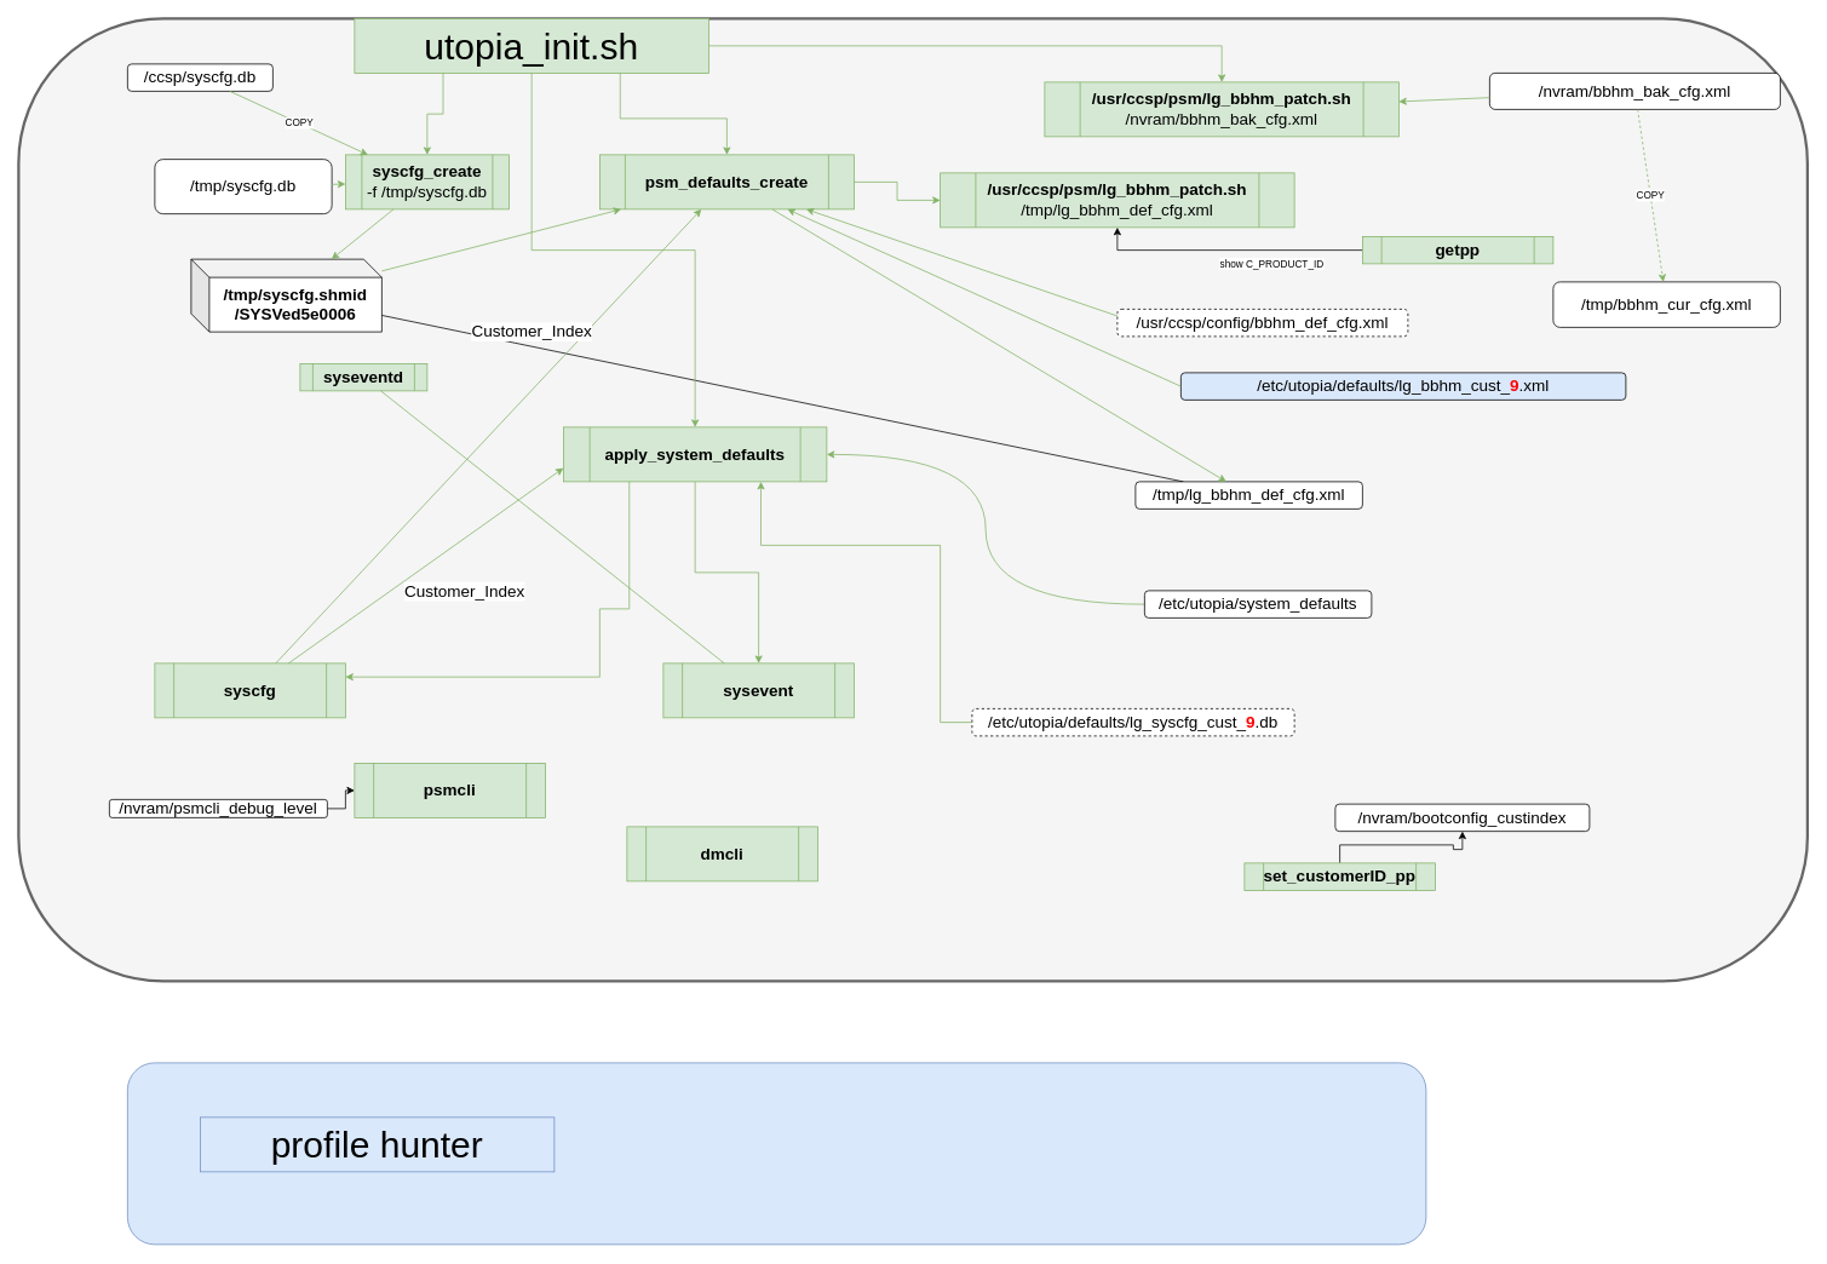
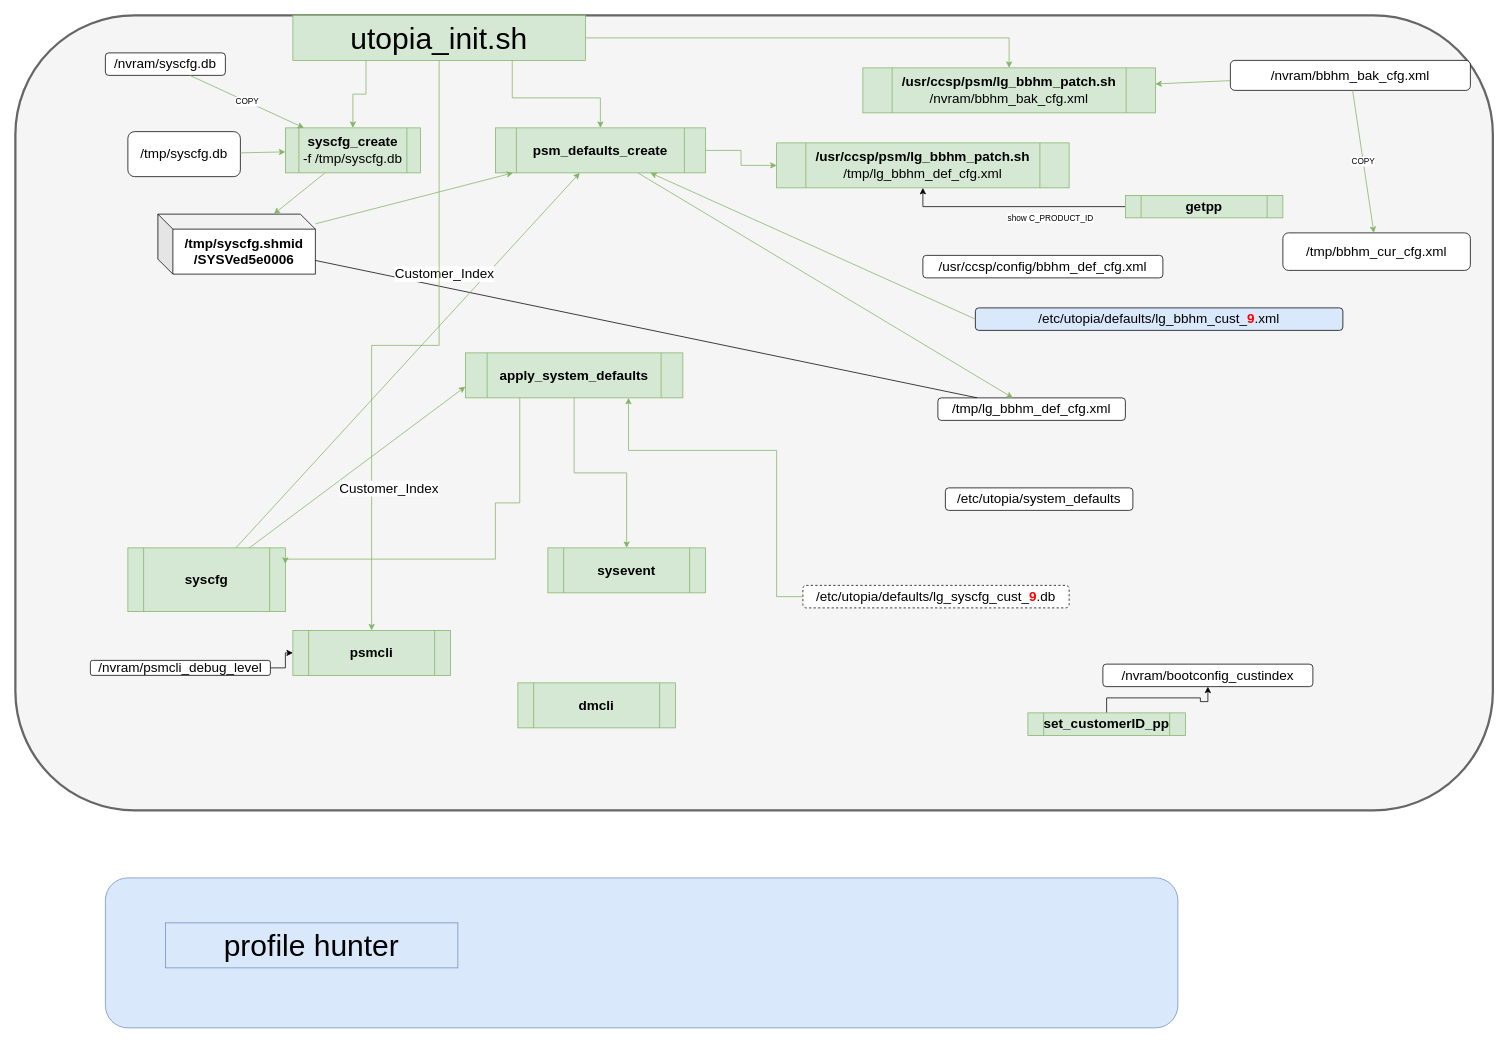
- <mxCell id="18" value="/ccsp/syscfg.db" style="rounded=1;whiteSpace=wrap;html=1;fontSize=18;" parent="1" vertex="1"><mxGeometry x="140" y="70" width="160" height="30" as="geometry" /></mxCell>
+ <mxCell id="18" value="/nvram/syscfg.db" style="rounded=1;whiteSpace=wrap;html=1;fontSize=18;" parent="1" vertex="1"><mxGeometry x="140" y="70" width="160" height="30" as="geometry" /></mxCell>
- <mxCell id="35" value="COPY" style="endArrow=classic;html=1;rounded=1;fillColor=#d5e8d4;strokeColor=#82b366;dashed=1;" parent="1" source="22" target="34" edge="1"><mxGeometry width="50" height="50" relative="1" as="geometry"><mxPoint x="1610" y="130" as="sourcePoint" /><mxPoint x="1426" y="185" as="targetPoint" /></mxGeometry></mxCell>
+ <mxCell id="35" value="COPY" style="endArrow=classic;html=1;rounded=1;fillColor=#d5e8d4;strokeColor=#82b366;" parent="1" source="22" target="34" edge="1"><mxGeometry width="50" height="50" relative="1" as="geometry"><mxPoint x="1610" y="130" as="sourcePoint" /><mxPoint x="1426" y="185" as="targetPoint" /></mxGeometry></mxCell>
- <mxCell id="17" value="/tmp/syscfg.db" style="rounded=1;whiteSpace=wrap;html=1;fontSize=18;" parent="1" vertex="1"><mxGeometry x="170" y="175" width="195" height="60" as="geometry" /></mxCell>
+ <mxCell id="17" value="/tmp/syscfg.db" style="rounded=1;whiteSpace=wrap;html=1;fontSize=18;" parent="1" vertex="1"><mxGeometry x="170" y="175" width="150" height="60" as="geometry" /></mxCell>
- <mxCell id="38" value="" style="edgeStyle=orthogonalEdgeStyle;rounded=0;orthogonalLoop=1;jettySize=auto;html=1;fontSize=18;fillColor=#d5e8d4;strokeColor=#82b366;exitX=0.5;exitY=1;exitDx=0;exitDy=0;fontColor=#000000;" parent="1" source="3" target="37" edge="1"><mxGeometry relative="1" as="geometry"><mxPoint x="810" y="240" as="sourcePoint" /><mxPoint x="1050" y="600" as="targetPoint" /></mxGeometry></mxCell>
+ <mxCell id="38" value="" style="edgeStyle=orthogonalEdgeStyle;rounded=0;orthogonalLoop=1;jettySize=auto;html=1;fontSize=18;fillColor=#d5e8d4;strokeColor=#82b366;exitX=0.5;exitY=1;exitDx=0;exitDy=0;fontColor=#000000;" parent="1" source="3" target="48" edge="1"><mxGeometry relative="1" as="geometry"><mxPoint x="810" y="240" as="sourcePoint" /><mxPoint x="1050" y="600" as="targetPoint" /></mxGeometry></mxCell>
- <mxCell id="30" value="" style="endArrow=classic;html=1;rounded=1;exitX=0;exitY=0.25;exitDx=0;exitDy=0;fillColor=#d5e8d4;strokeColor=#82b366;" parent="1" source="29" target="7" edge="1"><mxGeometry width="50" height="50" relative="1" as="geometry"><mxPoint x="1166" y="490" as="sourcePoint" /><mxPoint x="848" y="240" as="targetPoint" /></mxGeometry></mxCell>
- <mxCell id="29" value="/usr/ccsp/config/bbhm_def_cfg.xml" style="rounded=1;whiteSpace=wrap;html=1;fontSize=18;dashed=1;" parent="1" vertex="1"><mxGeometry x="1230" y="340" width="320" height="30" as="geometry" /></mxCell>
+ <mxCell id="29" value="/usr/ccsp/config/bbhm_def_cfg.xml" style="rounded=1;whiteSpace=wrap;html=1;fontSize=18;" parent="1" vertex="1"><mxGeometry x="1230" y="340" width="320" height="30" as="geometry" /></mxCell>
- <mxCell id="9" value="syseventd" style="shape=process;whiteSpace=wrap;html=1;backgroundOutline=1;fontSize=18;fontStyle=1;fillColor=#d5e8d4;strokeColor=#82b366;" parent="1" vertex="1"><mxGeometry x="330" y="400" width="140" height="30" as="geometry" /></mxCell>
- <mxCell id="26" value="" style="edgeStyle=orthogonalEdgeStyle;rounded=0;orthogonalLoop=1;jettySize=auto;html=1;entryX=1;entryY=0.5;entryDx=0;entryDy=0;fillColor=#d5e8d4;strokeColor=#82b366;curved=1;" parent="1" source="27" target="37" edge="1"><mxGeometry relative="1" as="geometry" /></mxCell>
- <mxCell id="15" value="" style="endArrow=none;html=1;rounded=0;fillColor=#d5e8d4;strokeColor=#82b366;" parent="1" source="9" target="14" edge="1"><mxGeometry width="50" height="50" relative="1" as="geometry"><mxPoint x="860" y="804" as="sourcePoint" /><mxPoint x="990" y="796" as="targetPoint" /></mxGeometry></mxCell>
- <mxCell id="8" value="syscfg" style="shape=process;whiteSpace=wrap;html=1;backgroundOutline=1;fontSize=18;fontStyle=1;fillColor=#d5e8d4;strokeColor=#82b366;" parent="1" vertex="1"><mxGeometry x="170" y="730" width="210" height="60" as="geometry" /></mxCell>
+ <mxCell id="8" value="syscfg" style="shape=process;whiteSpace=wrap;html=1;backgroundOutline=1;fontSize=18;fontStyle=1;fillColor=#d5e8d4;strokeColor=#82b366;" parent="1" vertex="1"><mxGeometry x="170" y="730" width="210" height="85" as="geometry" /></mxCell>
